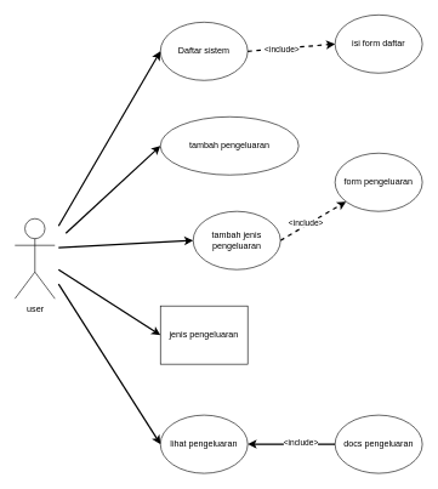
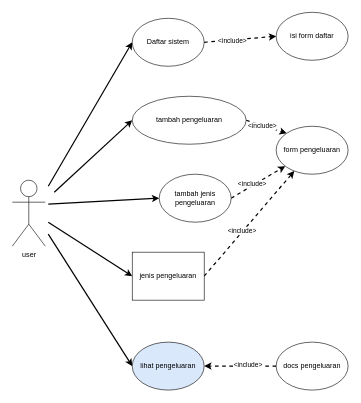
+ <mxCell id="5" style="rounded=0;orthogonalLoop=1;jettySize=auto;html=1;exitX=1;exitY=0.5;exitDx=0;exitDy=0;entryX=0;entryY=0;entryDx=0;entryDy=0;dashed=1;endArrow=classic;endFill=1;strokeWidth=2;" edge="1" parent="1" source="7" target="15"><mxGeometry relative="1" as="geometry" /></mxCell>
+ <mxCell id="6" value="&amp;lt;include&amp;gt;" style="edgeLabel;html=1;align=center;verticalAlign=middle;resizable=0;points=[];" vertex="1" connectable="0" parent="5"><mxGeometry x="-0.202" y="-1" relative="1" as="geometry"><mxPoint as="offset" /></mxGeometry></mxCell>
+ <mxCell id="12" style="edgeStyle=none;rounded=0;orthogonalLoop=1;jettySize=auto;html=1;exitX=1;exitY=0.5;exitDx=0;exitDy=0;dashed=1;endArrow=classic;endFill=1;strokeWidth=2;" edge="1" parent="1" source="14" target="15"><mxGeometry relative="1" as="geometry" /></mxCell>
+ <mxCell id="13" value="&amp;lt;include&amp;gt;" style="edgeLabel;html=1;align=center;verticalAlign=middle;resizable=0;points=[];" vertex="1" connectable="0" parent="12"><mxGeometry x="-0.142" y="2" relative="1" as="geometry"><mxPoint as="offset" /></mxGeometry></mxCell>
- <mxCell id="8" value="lihat pengeluaran" style="ellipse;whiteSpace=wrap;html=1;" vertex="1" parent="1"><mxGeometry x="220" y="570" width="120" height="80" as="geometry" /></mxCell>
+ <mxCell id="8" value="lihat pengeluaran" style="ellipse;whiteSpace=wrap;html=1;fillColor=#dae8fc;" vertex="1" parent="1"><mxGeometry x="220" y="570" width="120" height="80" as="geometry" /></mxCell>
- <mxCell id="16" style="edgeStyle=none;rounded=0;orthogonalLoop=1;jettySize=auto;html=1;exitX=0;exitY=0.5;exitDx=0;exitDy=0;entryX=1;entryY=0.5;entryDx=0;entryDy=0;dashed=0;endArrow=classic;endFill=1;strokeWidth=2;" edge="1" parent="1" source="18" target="8"><mxGeometry relative="1" as="geometry" /></mxCell>
+ <mxCell id="16" style="edgeStyle=none;rounded=0;orthogonalLoop=1;jettySize=auto;html=1;exitX=0;exitY=0.5;exitDx=0;exitDy=0;entryX=1;entryY=0.5;entryDx=0;entryDy=0;dashed=1;endArrow=classic;endFill=1;strokeWidth=2;" edge="1" parent="1" source="18" target="8"><mxGeometry relative="1" as="geometry" /></mxCell>
